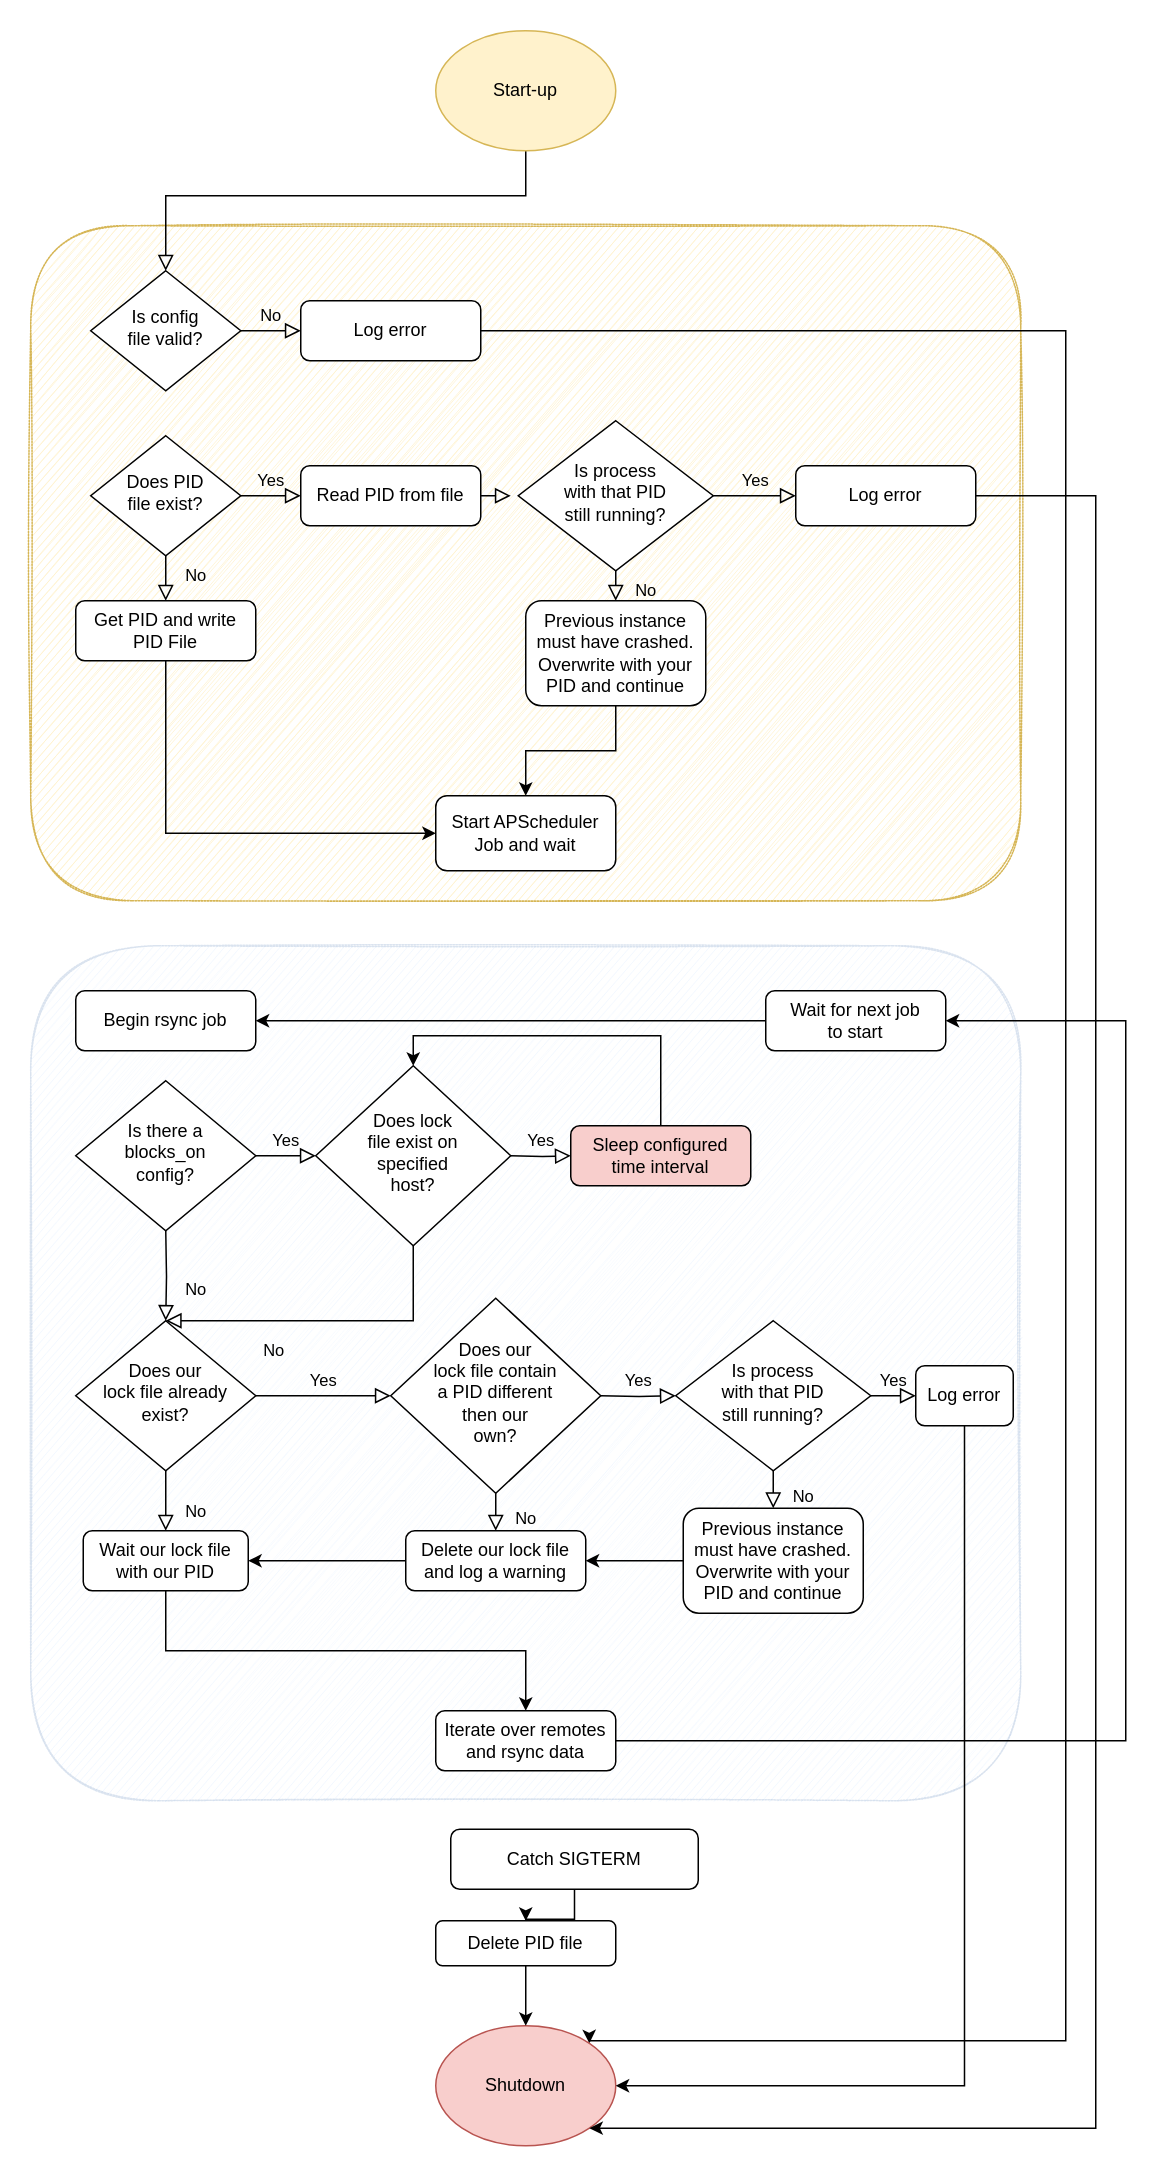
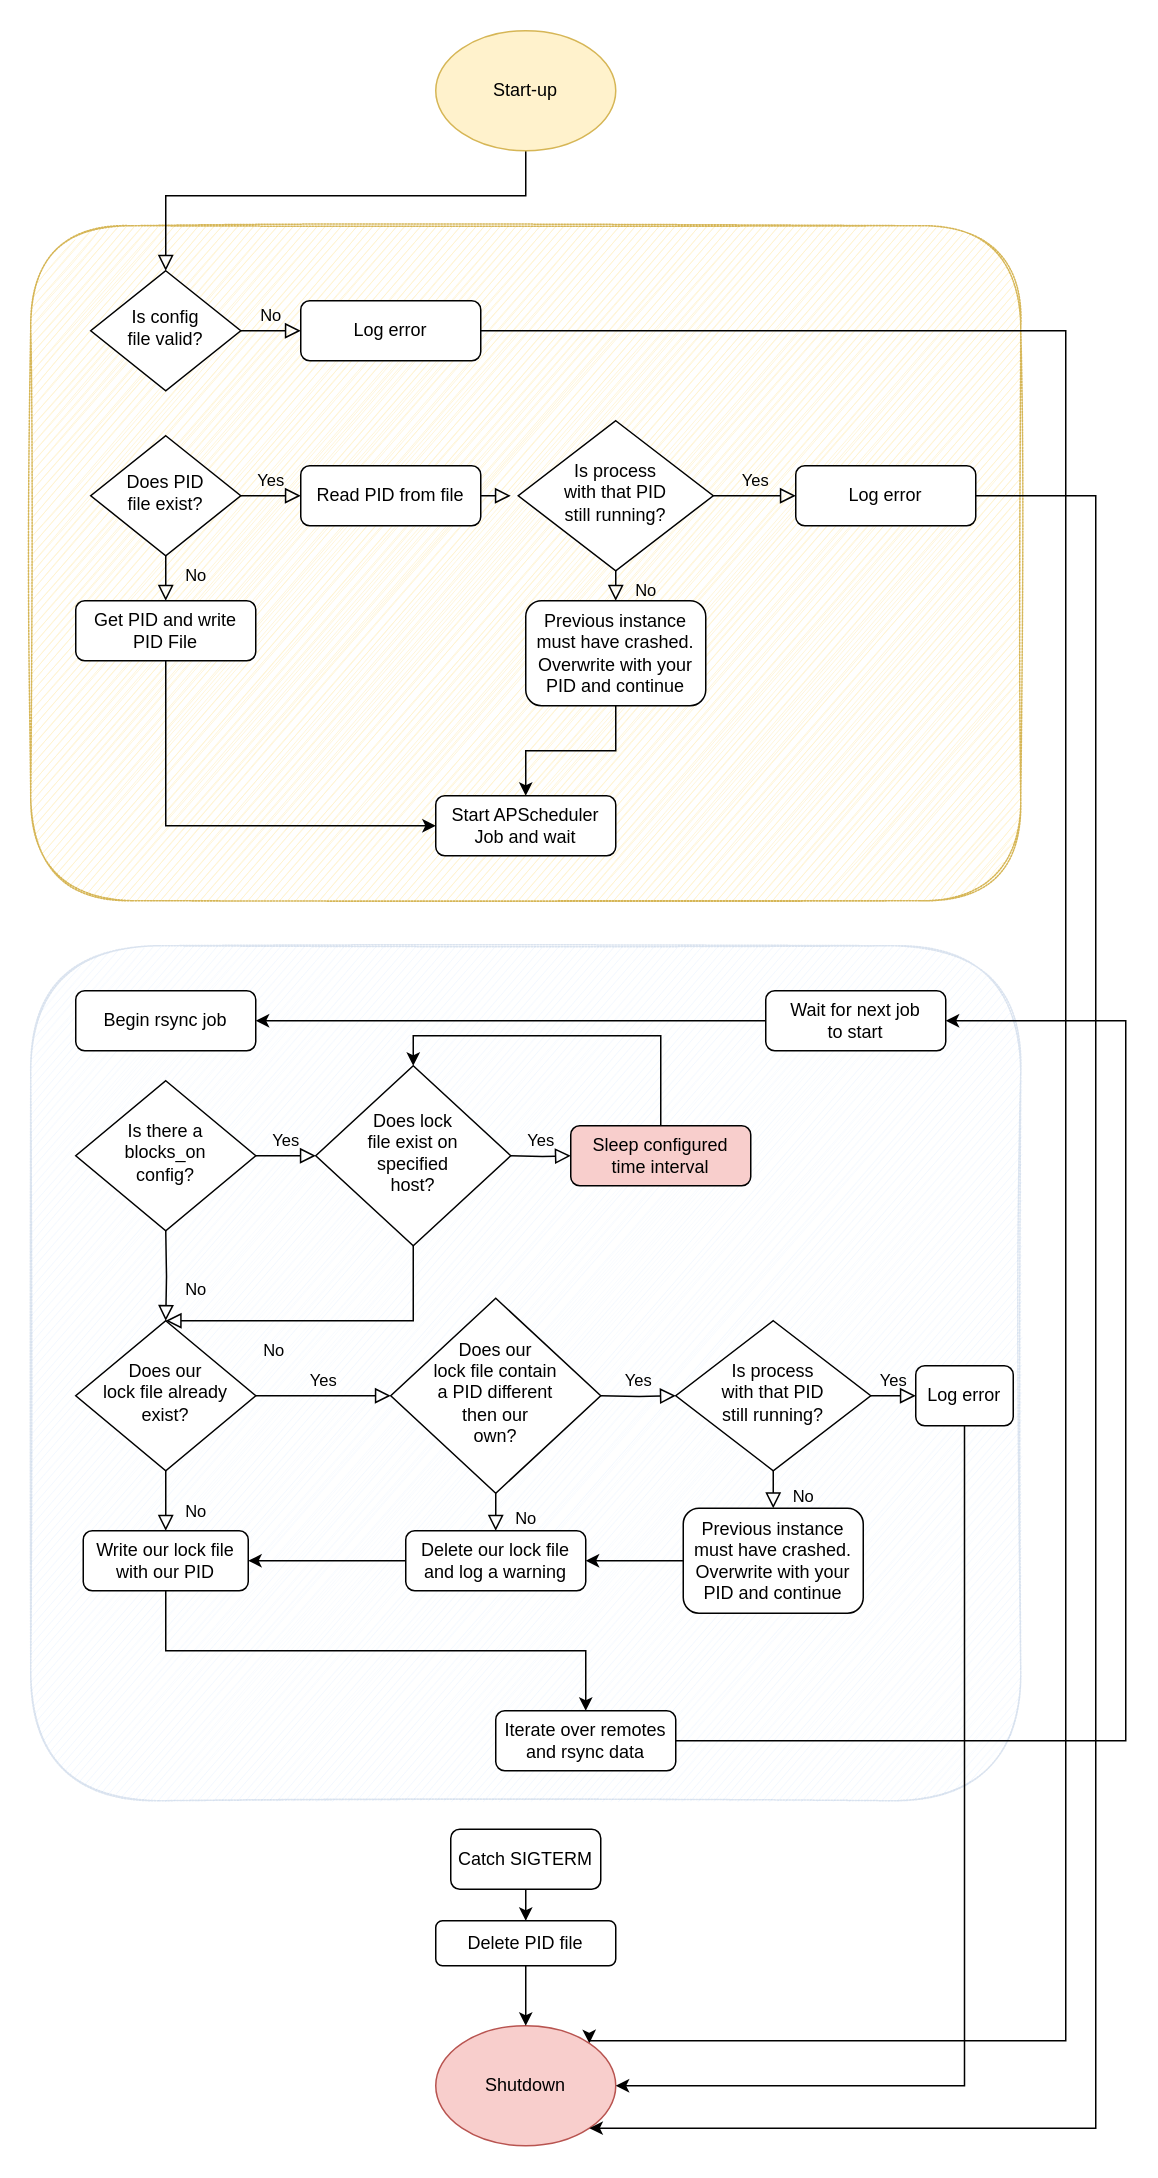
- <mxCell id="4" value="Start APScheduler Job and wait" style="rounded=1;whiteSpace=wrap;html=1;fontSize=12;glass=0;strokeWidth=1;shadow=0;" parent="1" vertex="1"><mxGeometry x="290" y="530" width="120" height="50" as="geometry" /></mxCell>
+ <mxCell id="4" value="Start APScheduler Job and wait" style="rounded=1;whiteSpace=wrap;html=1;fontSize=12;glass=0;strokeWidth=1;shadow=0;" parent="1" vertex="1"><mxGeometry x="290" y="530" width="120" height="40" as="geometry" /></mxCell>
- <mxCell id="45" value="Wait our lock file with our PID" style="rounded=1;whiteSpace=wrap;html=1;fontSize=12;glass=0;strokeWidth=1;shadow=0;" parent="1" vertex="1"><mxGeometry x="55" y="1020" width="110" height="40" as="geometry" /></mxCell>
+ <mxCell id="45" value="Write our lock file with our PID" style="rounded=1;whiteSpace=wrap;html=1;fontSize=12;glass=0;strokeWidth=1;shadow=0;" parent="1" vertex="1"><mxGeometry x="55" y="1020" width="110" height="40" as="geometry" /></mxCell>
- <mxCell id="48" value="Iterate over remotes&lt;br&gt;and rsync data" style="rounded=1;whiteSpace=wrap;html=1;fontSize=12;glass=0;strokeWidth=1;shadow=0;" parent="1" vertex="1"><mxGeometry x="290" y="1140" width="120" height="40" as="geometry" /></mxCell>
+ <mxCell id="48" value="Iterate over remotes&lt;br&gt;and rsync data" style="rounded=1;whiteSpace=wrap;html=1;fontSize=12;glass=0;strokeWidth=1;shadow=0;" parent="1" vertex="1"><mxGeometry x="330" y="1140" width="120" height="40" as="geometry" /></mxCell>
- <mxCell id="59" value="Catch SIGTERM" style="rounded=1;whiteSpace=wrap;html=1;" vertex="1" parent="1"><mxGeometry x="300" y="1219" width="165" height="40" as="geometry" /></mxCell>
+ <mxCell id="59" value="Catch SIGTERM" style="rounded=1;whiteSpace=wrap;html=1;" vertex="1" parent="1"><mxGeometry x="300" y="1219" width="100" height="40" as="geometry" /></mxCell>
